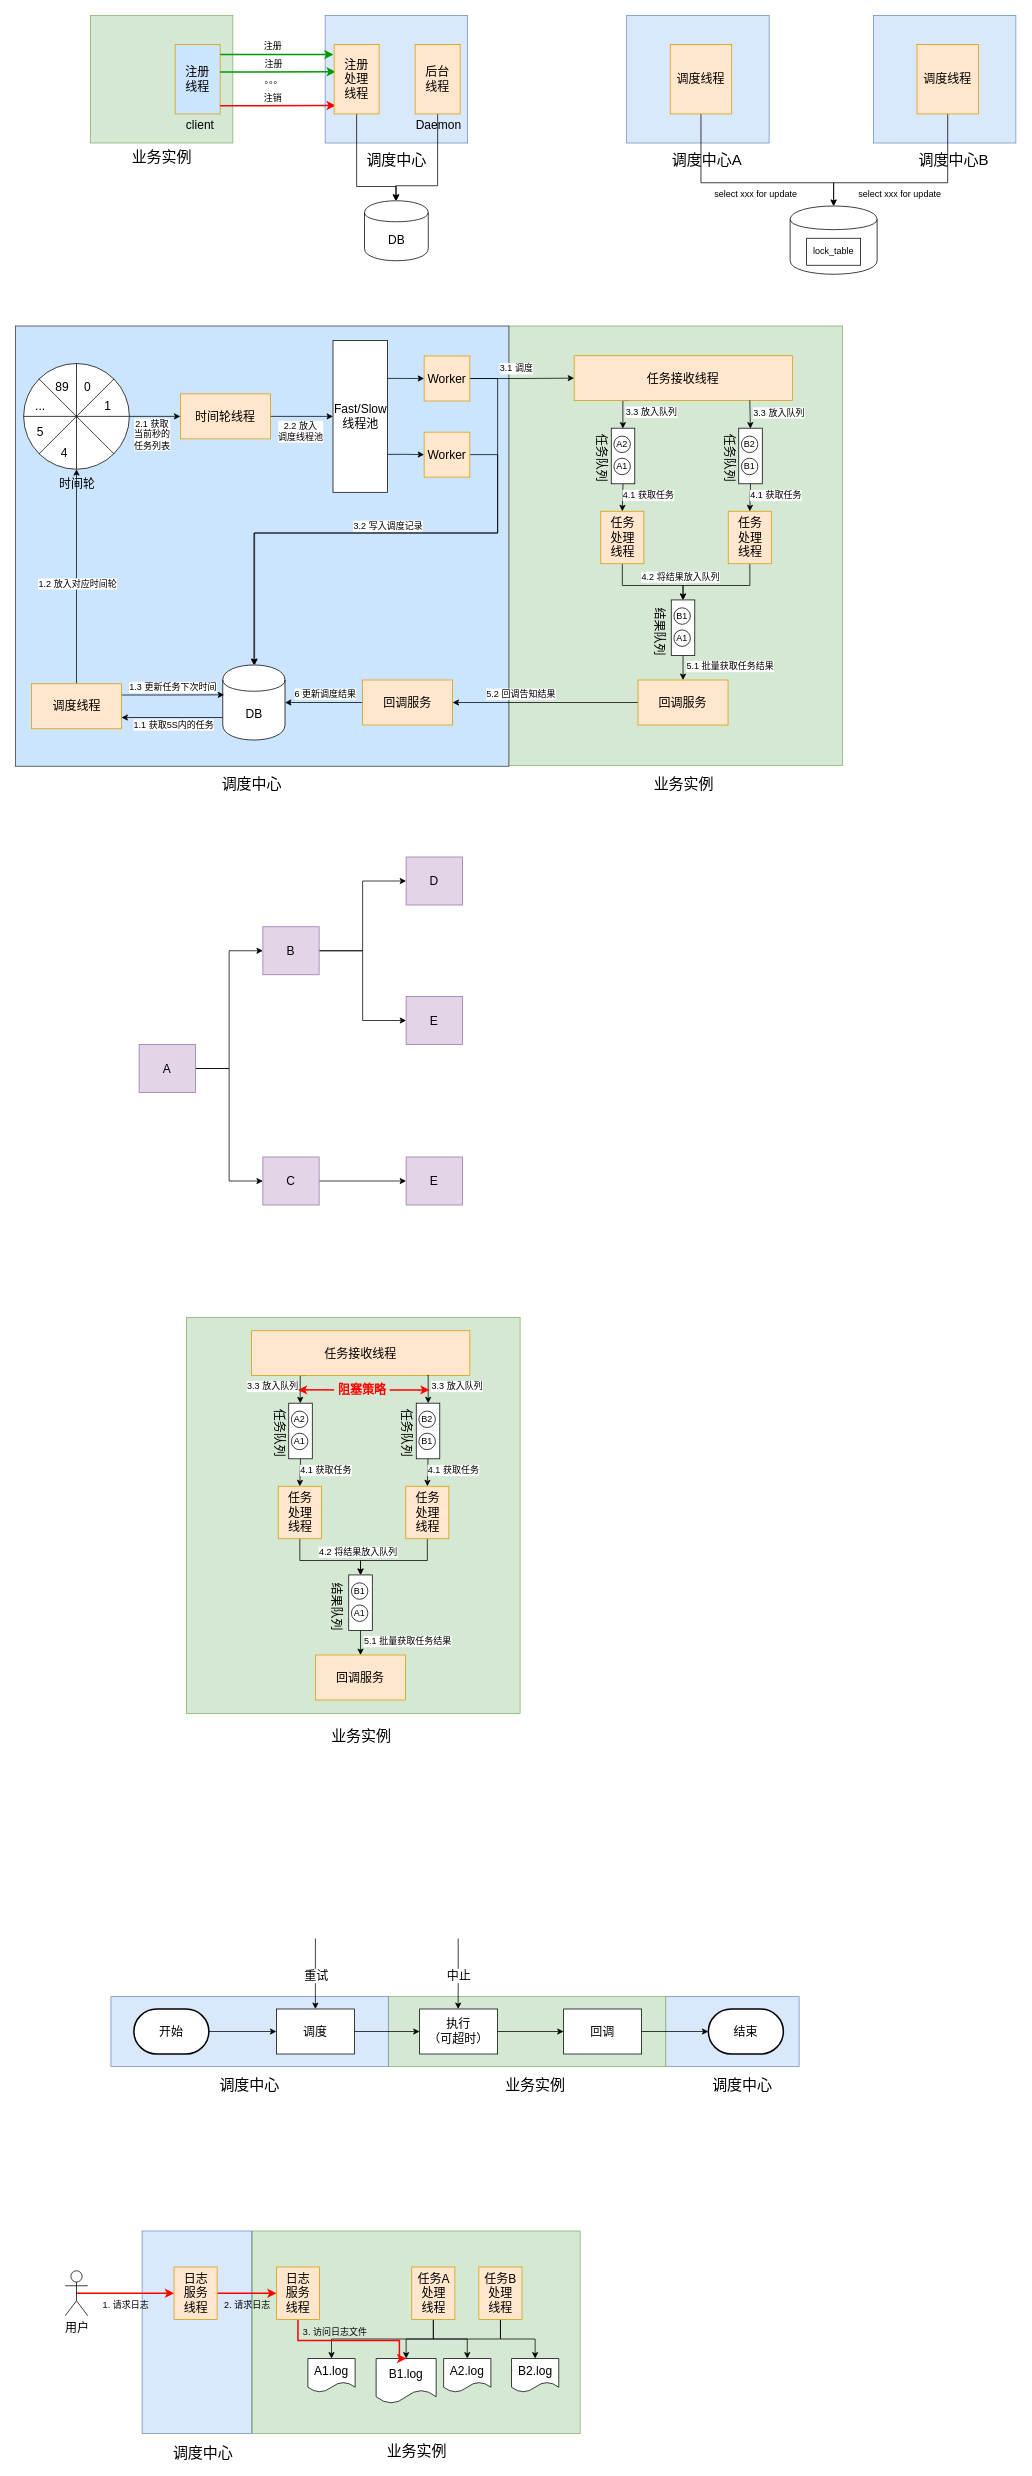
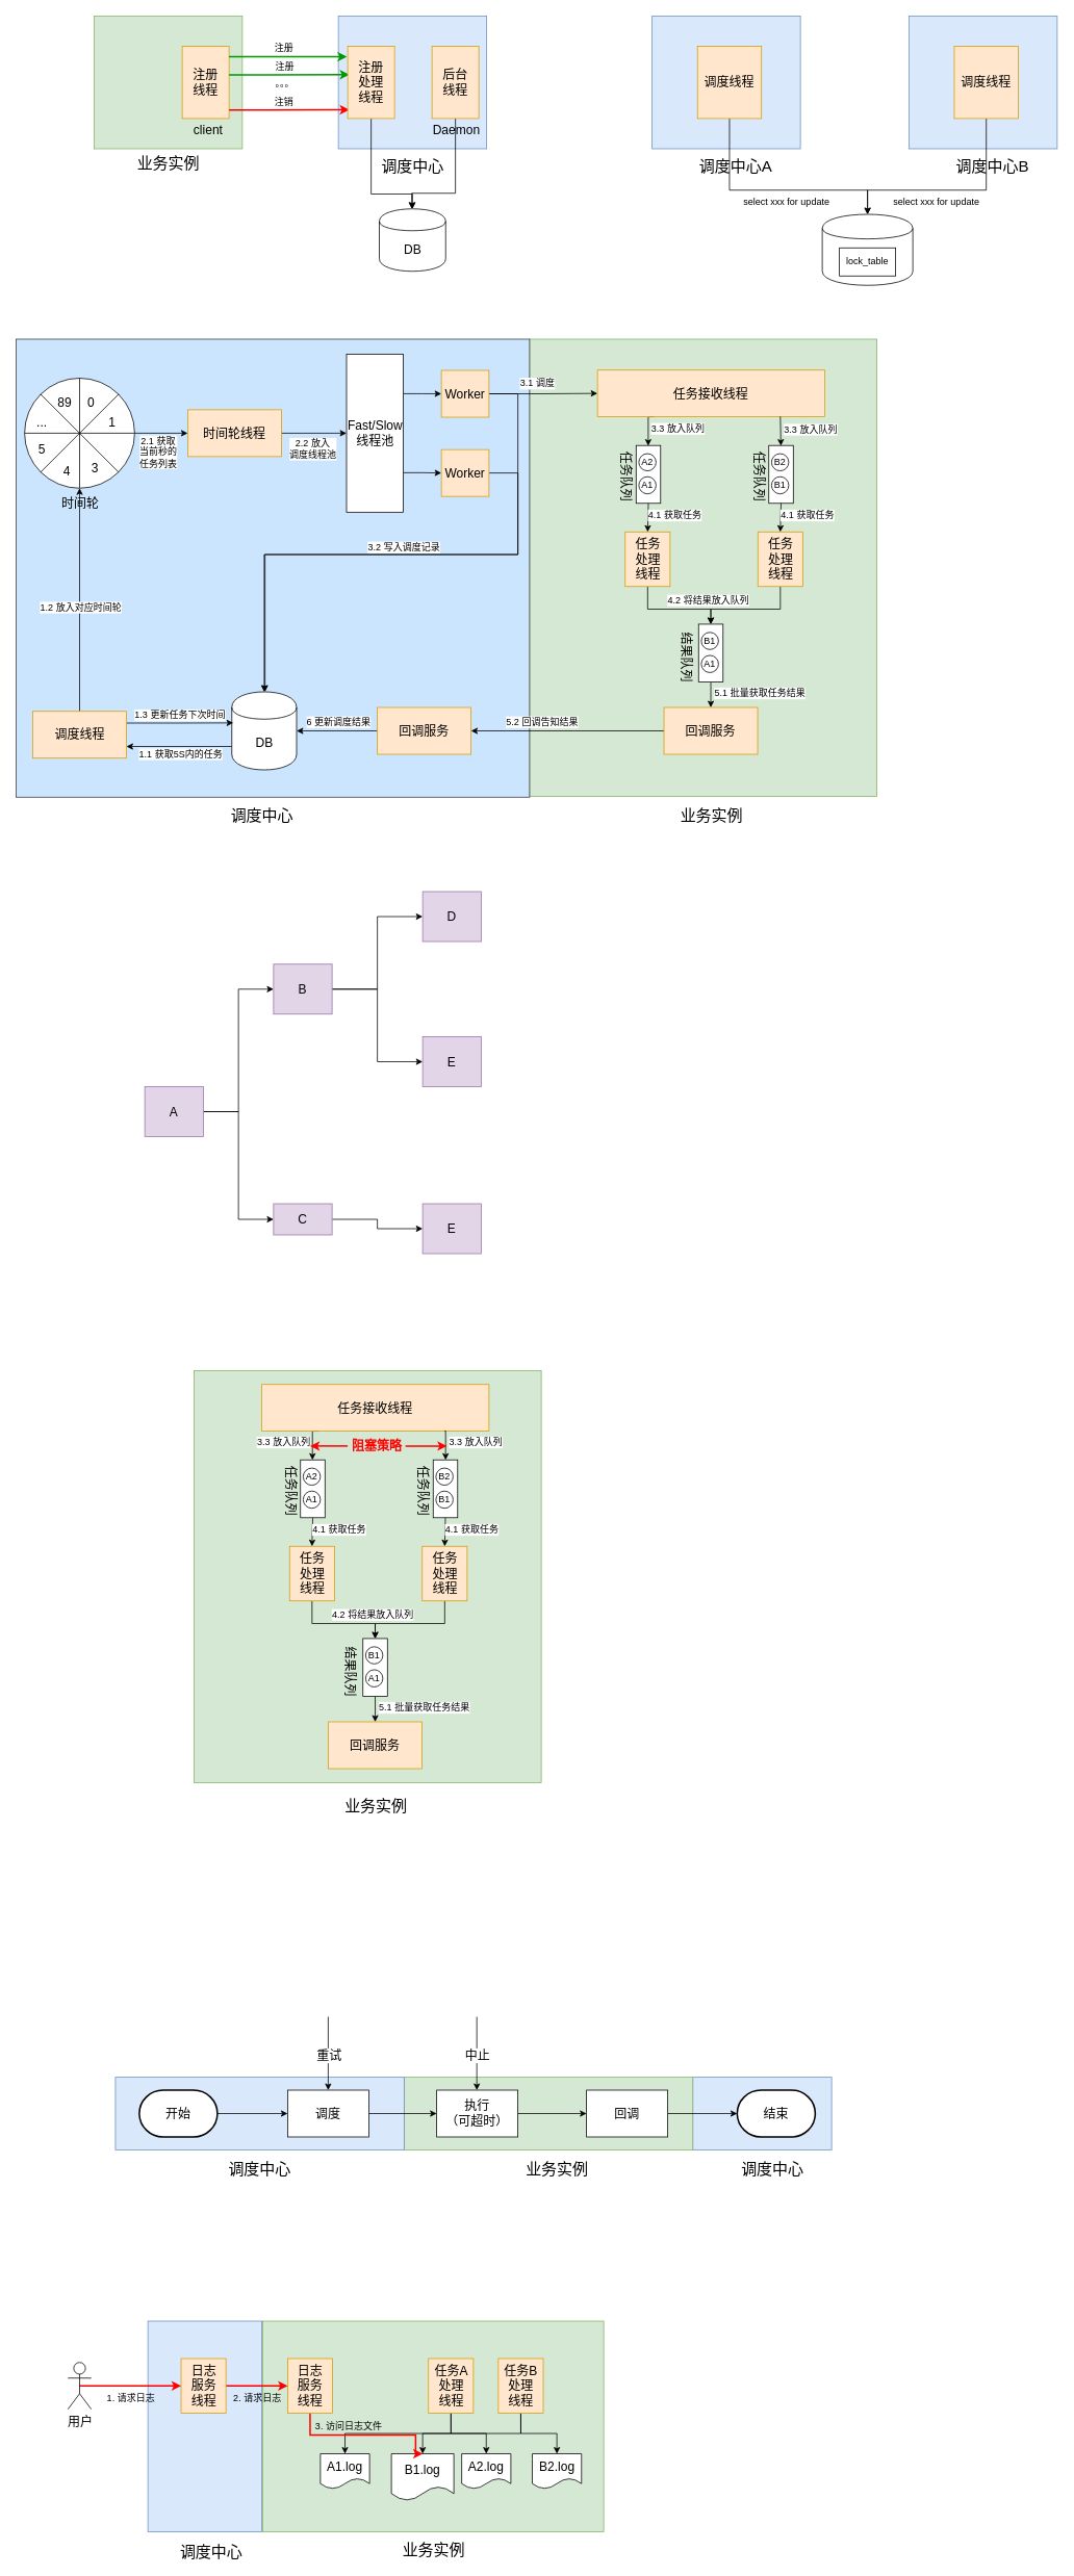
- <mxCell id="7" value="&lt;font style=&quot;font-size: 16px&quot;&gt;注册&lt;br&gt;线程&lt;/font&gt;" style="rounded=0;whiteSpace=wrap;html=1;fillColor=#cce5ff;strokeColor=#d79b00;" parent="1" vertex="1"><mxGeometry x="233" y="58.75" width="60" height="92.5" as="geometry" /></mxCell>
+ <mxCell id="7" value="&lt;font style=&quot;font-size: 16px&quot;&gt;注册&lt;br&gt;线程&lt;/font&gt;" style="rounded=0;whiteSpace=wrap;html=1;fillColor=#ffe6cc;strokeColor=#d79b00;" parent="1" vertex="1"><mxGeometry x="233" y="58.75" width="60" height="92.5" as="geometry" /></mxCell>
+ <mxCell id="40" value="&lt;font style=&quot;font-size: 16px&quot;&gt;3&lt;/font&gt;" style="text;html=1;align=center;verticalAlign=middle;resizable=0;points=[];autosize=1;" vertex="1" parent="1"><mxGeometry x="111" y="589" width="19" height="19" as="geometry" /></mxCell>
- <mxCell id="115" value="&lt;font style=&quot;font-size: 16px&quot;&gt;C&lt;/font&gt;" style="rounded=0;whiteSpace=wrap;html=1;strokeColor=#9673a6;fillColor=#e1d5e7;" vertex="1" parent="1"><mxGeometry x="350" y="1542" width="75" height="64" as="geometry" /></mxCell>
+ <mxCell id="115" value="&lt;font style=&quot;font-size: 16px&quot;&gt;C&lt;/font&gt;" style="rounded=0;whiteSpace=wrap;html=1;strokeColor=#9673a6;fillColor=#e1d5e7;" vertex="1" parent="1"><mxGeometry x="350" y="1542" width="75" height="40" as="geometry" /></mxCell>
